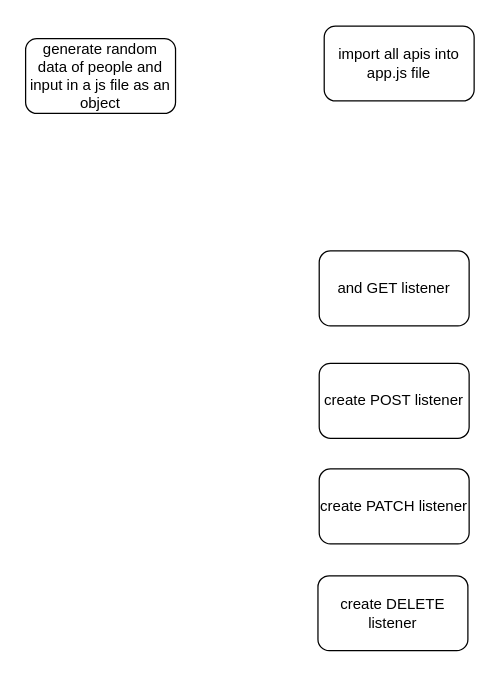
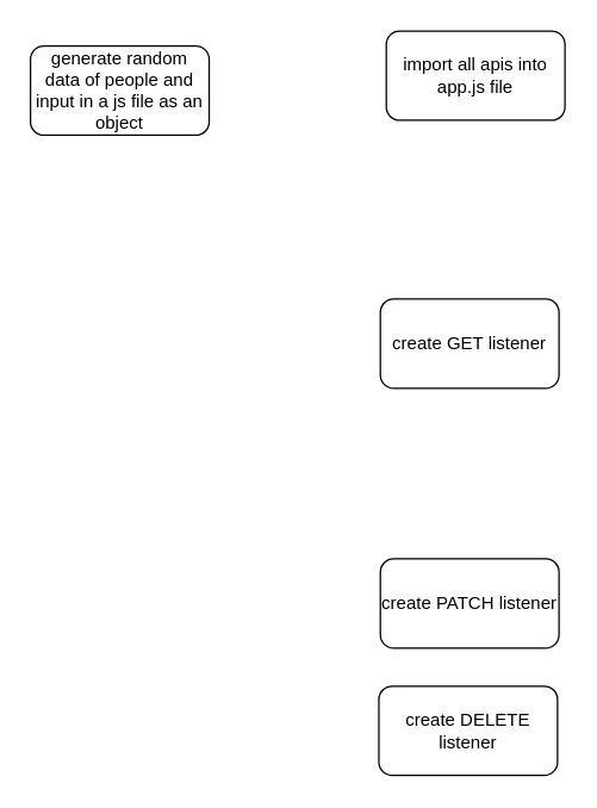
- <mxCell id="4" value="and GET listener" style="rounded=1;whiteSpace=wrap;html=1;" vertex="1" parent="1"><mxGeometry x="255" y="200" width="120" height="60" as="geometry" /></mxCell>
+ <mxCell id="4" value="create GET listener" style="rounded=1;whiteSpace=wrap;html=1;" vertex="1" parent="1"><mxGeometry x="255" y="200" width="120" height="60" as="geometry" /></mxCell>
- <mxCell id="5" value="create POST listener" style="rounded=1;whiteSpace=wrap;html=1;" vertex="1" parent="1"><mxGeometry x="255" y="290" width="120" height="60" as="geometry" /></mxCell>
